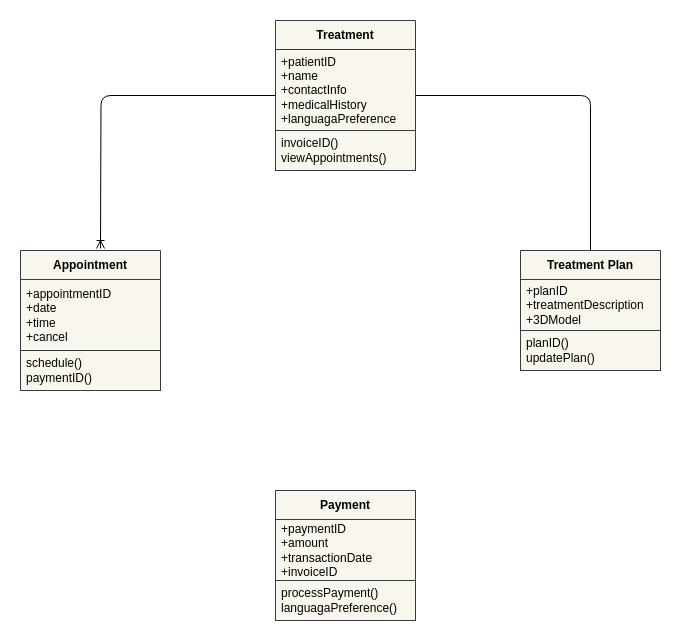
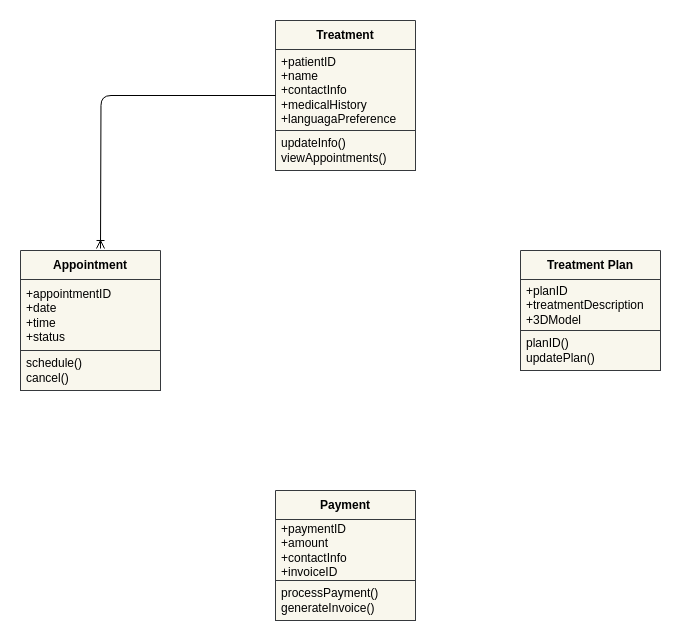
- <mxCell id="15" value="" style="endArrow=none;html=1;rounded=1;curved=0;" parent="1" source="11" target="2" edge="1"><mxGeometry relative="1" as="geometry"><mxPoint x="600" y="250" as="sourcePoint" /><mxPoint x="415" y="85" as="targetPoint" /><Array as="points"><mxPoint x="590" y="95" /></Array></mxGeometry></mxCell>
- <mxCell id="4" value="invoiceID()&lt;div&gt;viewAppointments()&lt;/div&gt;" style="text;html=1;strokeColor=#36393d;fillColor=#f9f7ed;align=left;verticalAlign=middle;spacingLeft=4;spacingRight=4;overflow=hidden;rotatable=0;points=[[0,0.5],[1,0.5]];portConstraint=eastwest;whiteSpace=wrap;" parent="2" vertex="1"><mxGeometry y="110" width="140" height="40" as="geometry" /></mxCell>
+ <mxCell id="4" value="updateInfo()&lt;div&gt;viewAppointments()&lt;/div&gt;" style="text;html=1;strokeColor=#36393d;fillColor=#f9f7ed;align=left;verticalAlign=middle;spacingLeft=4;spacingRight=4;overflow=hidden;rotatable=0;points=[[0,0.5],[1,0.5]];portConstraint=eastwest;whiteSpace=wrap;" parent="2" vertex="1"><mxGeometry y="110" width="140" height="40" as="geometry" /></mxCell>
- <mxCell id="6" value="+&lt;span style=&quot;background-color: initial;&quot;&gt;appointmentID&lt;/span&gt;&lt;div&gt;&lt;div&gt;+date&lt;/div&gt;&lt;div&gt;+time&lt;/div&gt;&lt;div&gt;+cancel&lt;/div&gt;&lt;/div&gt;" style="text;html=1;strokeColor=#36393d;fillColor=#f9f7ed;align=left;verticalAlign=middle;spacingLeft=4;spacingRight=4;overflow=hidden;rotatable=0;points=[[0,0.5],[1,0.5]];portConstraint=eastwest;whiteSpace=wrap;" parent="5" vertex="1"><mxGeometry y="29" width="140" height="71" as="geometry" /></mxCell>
+ <mxCell id="6" value="+&lt;span style=&quot;background-color: initial;&quot;&gt;appointmentID&lt;/span&gt;&lt;div&gt;&lt;div&gt;+date&lt;/div&gt;&lt;div&gt;+time&lt;/div&gt;&lt;div&gt;+status&lt;/div&gt;&lt;/div&gt;" style="text;html=1;strokeColor=#36393d;fillColor=#f9f7ed;align=left;verticalAlign=middle;spacingLeft=4;spacingRight=4;overflow=hidden;rotatable=0;points=[[0,0.5],[1,0.5]];portConstraint=eastwest;whiteSpace=wrap;" parent="5" vertex="1"><mxGeometry y="29" width="140" height="71" as="geometry" /></mxCell>
- <mxCell id="7" value="schedule()&lt;div&gt;paymentID()&lt;/div&gt;" style="text;html=1;strokeColor=#36393d;fillColor=#f9f7ed;align=left;verticalAlign=middle;spacingLeft=4;spacingRight=4;overflow=hidden;rotatable=0;points=[[0,0.5],[1,0.5]];portConstraint=eastwest;whiteSpace=wrap;" parent="5" vertex="1"><mxGeometry y="100" width="140" height="40" as="geometry" /></mxCell>
+ <mxCell id="7" value="schedule()&lt;div&gt;cancel()&lt;/div&gt;" style="text;html=1;strokeColor=#36393d;fillColor=#f9f7ed;align=left;verticalAlign=middle;spacingLeft=4;spacingRight=4;overflow=hidden;rotatable=0;points=[[0,0.5],[1,0.5]];portConstraint=eastwest;whiteSpace=wrap;" parent="5" vertex="1"><mxGeometry y="100" width="140" height="40" as="geometry" /></mxCell>
- <mxCell id="9" value="+paymentID&lt;div&gt;+amount&lt;/div&gt;&lt;div&gt;+transactionDate&lt;/div&gt;&lt;div&gt;+&lt;span style=&quot;background-color: initial;&quot;&gt;invoiceID&lt;/span&gt;&lt;/div&gt;" style="text;html=1;strokeColor=#36393d;fillColor=#f9f7ed;align=left;verticalAlign=middle;spacingLeft=4;spacingRight=4;overflow=hidden;rotatable=0;points=[[0,0.5],[1,0.5]];portConstraint=eastwest;whiteSpace=wrap;" parent="8" vertex="1"><mxGeometry y="29" width="140" height="61" as="geometry" /></mxCell>
+ <mxCell id="9" value="+paymentID&lt;div&gt;+amount&lt;/div&gt;&lt;div&gt;+contactInfo&lt;/div&gt;&lt;div&gt;+&lt;span style=&quot;background-color: initial;&quot;&gt;invoiceID&lt;/span&gt;&lt;/div&gt;" style="text;html=1;strokeColor=#36393d;fillColor=#f9f7ed;align=left;verticalAlign=middle;spacingLeft=4;spacingRight=4;overflow=hidden;rotatable=0;points=[[0,0.5],[1,0.5]];portConstraint=eastwest;whiteSpace=wrap;" parent="8" vertex="1"><mxGeometry y="29" width="140" height="61" as="geometry" /></mxCell>
- <mxCell id="10" value="processPayment()&lt;div&gt;languagaPreference()&lt;/div&gt;" style="text;html=1;strokeColor=#36393d;fillColor=#f9f7ed;align=left;verticalAlign=middle;spacingLeft=4;spacingRight=4;overflow=hidden;rotatable=0;points=[[0,0.5],[1,0.5]];portConstraint=eastwest;whiteSpace=wrap;" parent="8" vertex="1"><mxGeometry y="90" width="140" height="40" as="geometry" /></mxCell>
+ <mxCell id="10" value="processPayment()&lt;div&gt;generateInvoice()&lt;/div&gt;" style="text;html=1;strokeColor=#36393d;fillColor=#f9f7ed;align=left;verticalAlign=middle;spacingLeft=4;spacingRight=4;overflow=hidden;rotatable=0;points=[[0,0.5],[1,0.5]];portConstraint=eastwest;whiteSpace=wrap;" parent="8" vertex="1"><mxGeometry y="90" width="140" height="40" as="geometry" /></mxCell>
